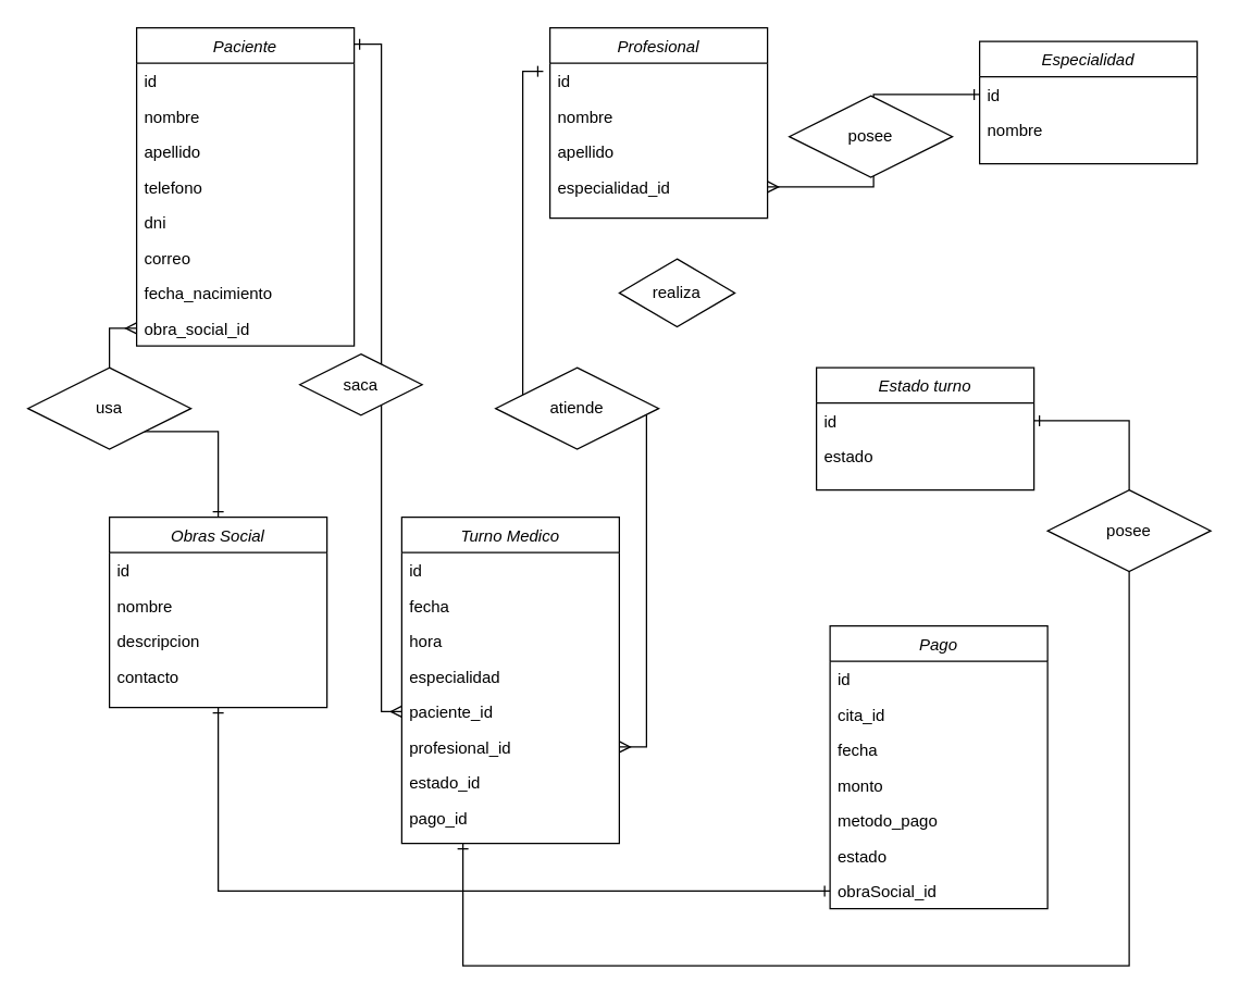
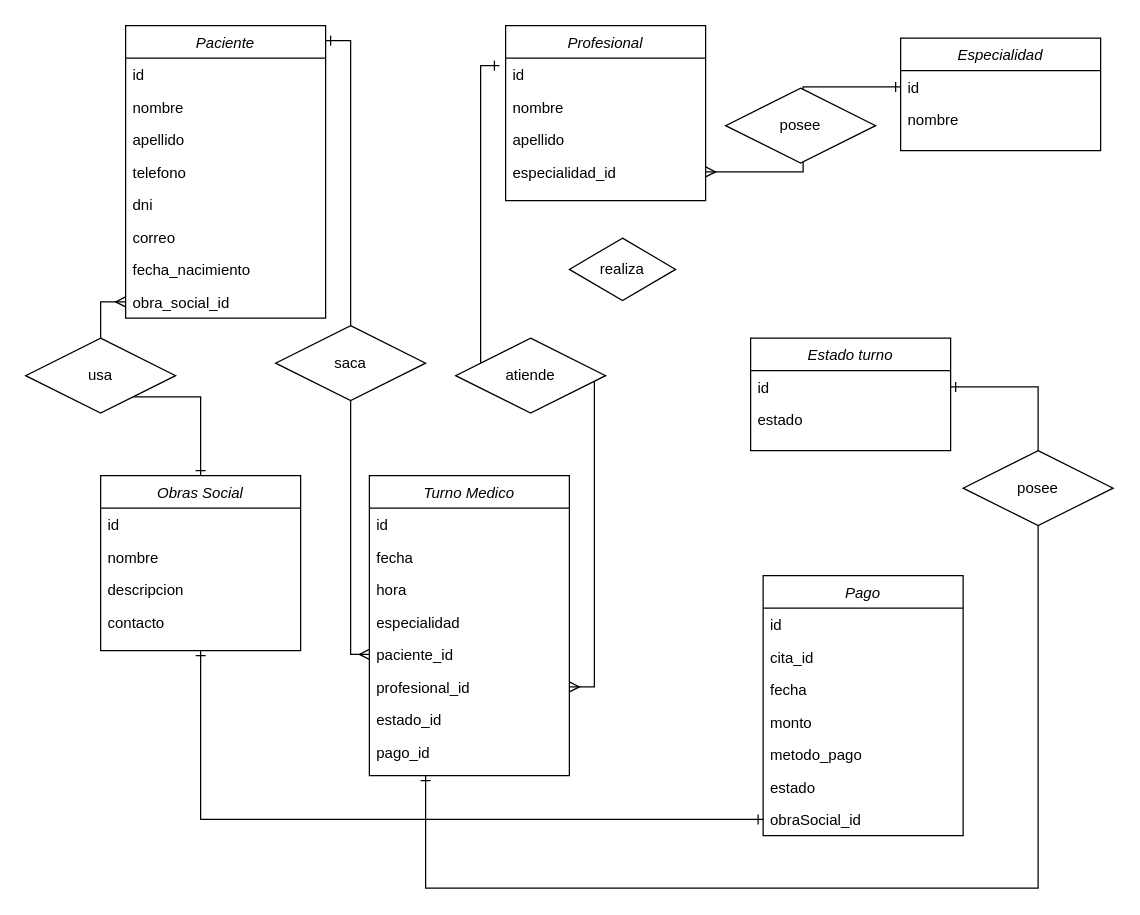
- <mxCell id="52" value="saca" style="shape=rhombus;perimeter=rhombusPerimeter;whiteSpace=wrap;html=1;align=center;" vertex="1" parent="1"><mxGeometry x="220" y="260" width="90" height="45" as="geometry" /></mxCell>
+ <mxCell id="52" value="saca" style="shape=rhombus;perimeter=rhombusPerimeter;whiteSpace=wrap;html=1;align=center;" vertex="1" parent="1"><mxGeometry x="220" y="260" width="120" height="60" as="geometry" /></mxCell>
